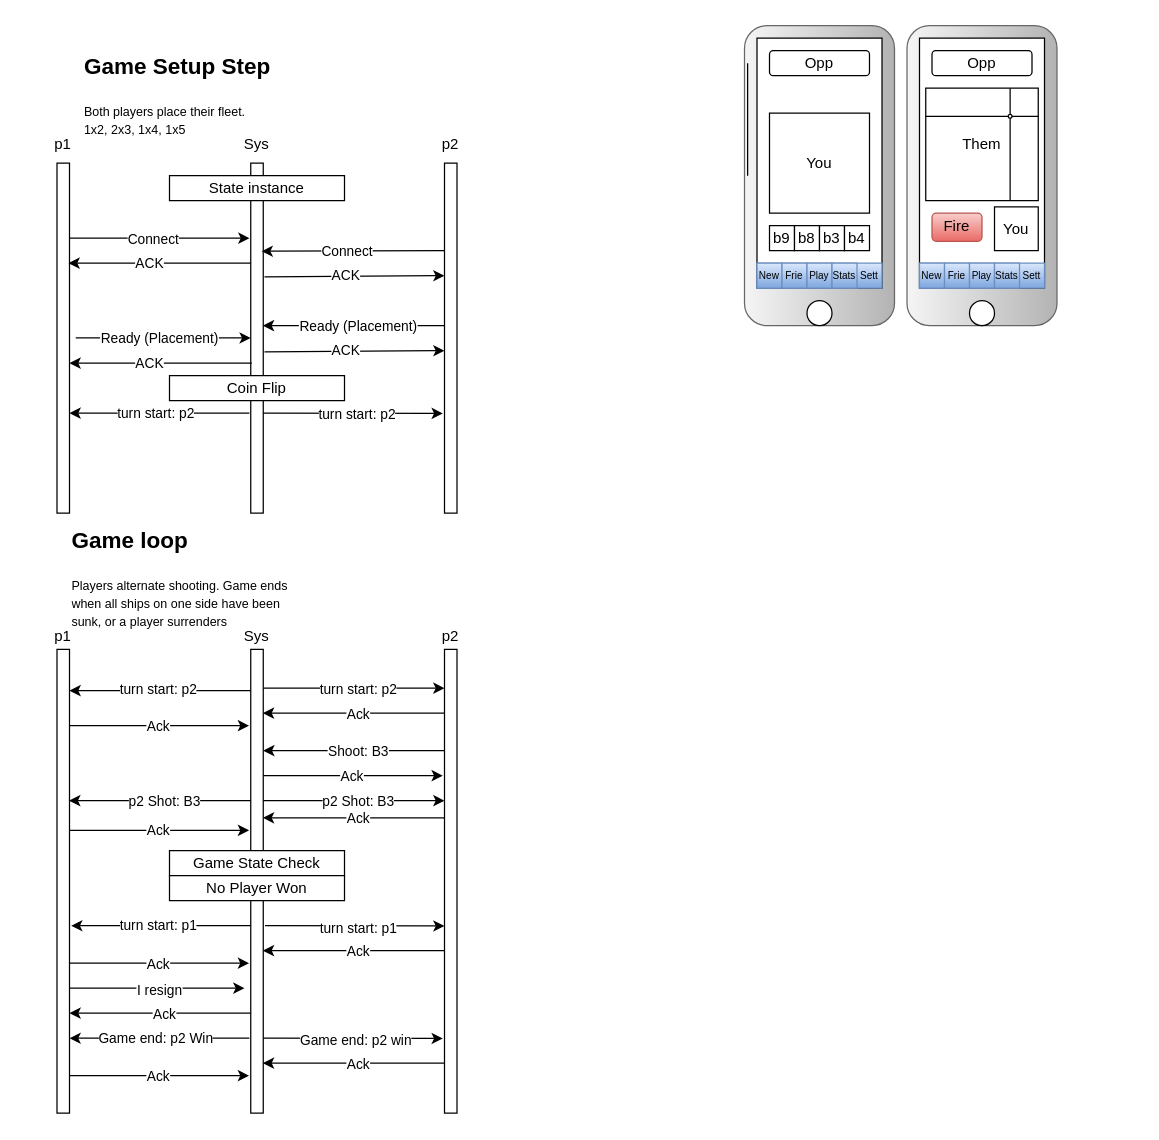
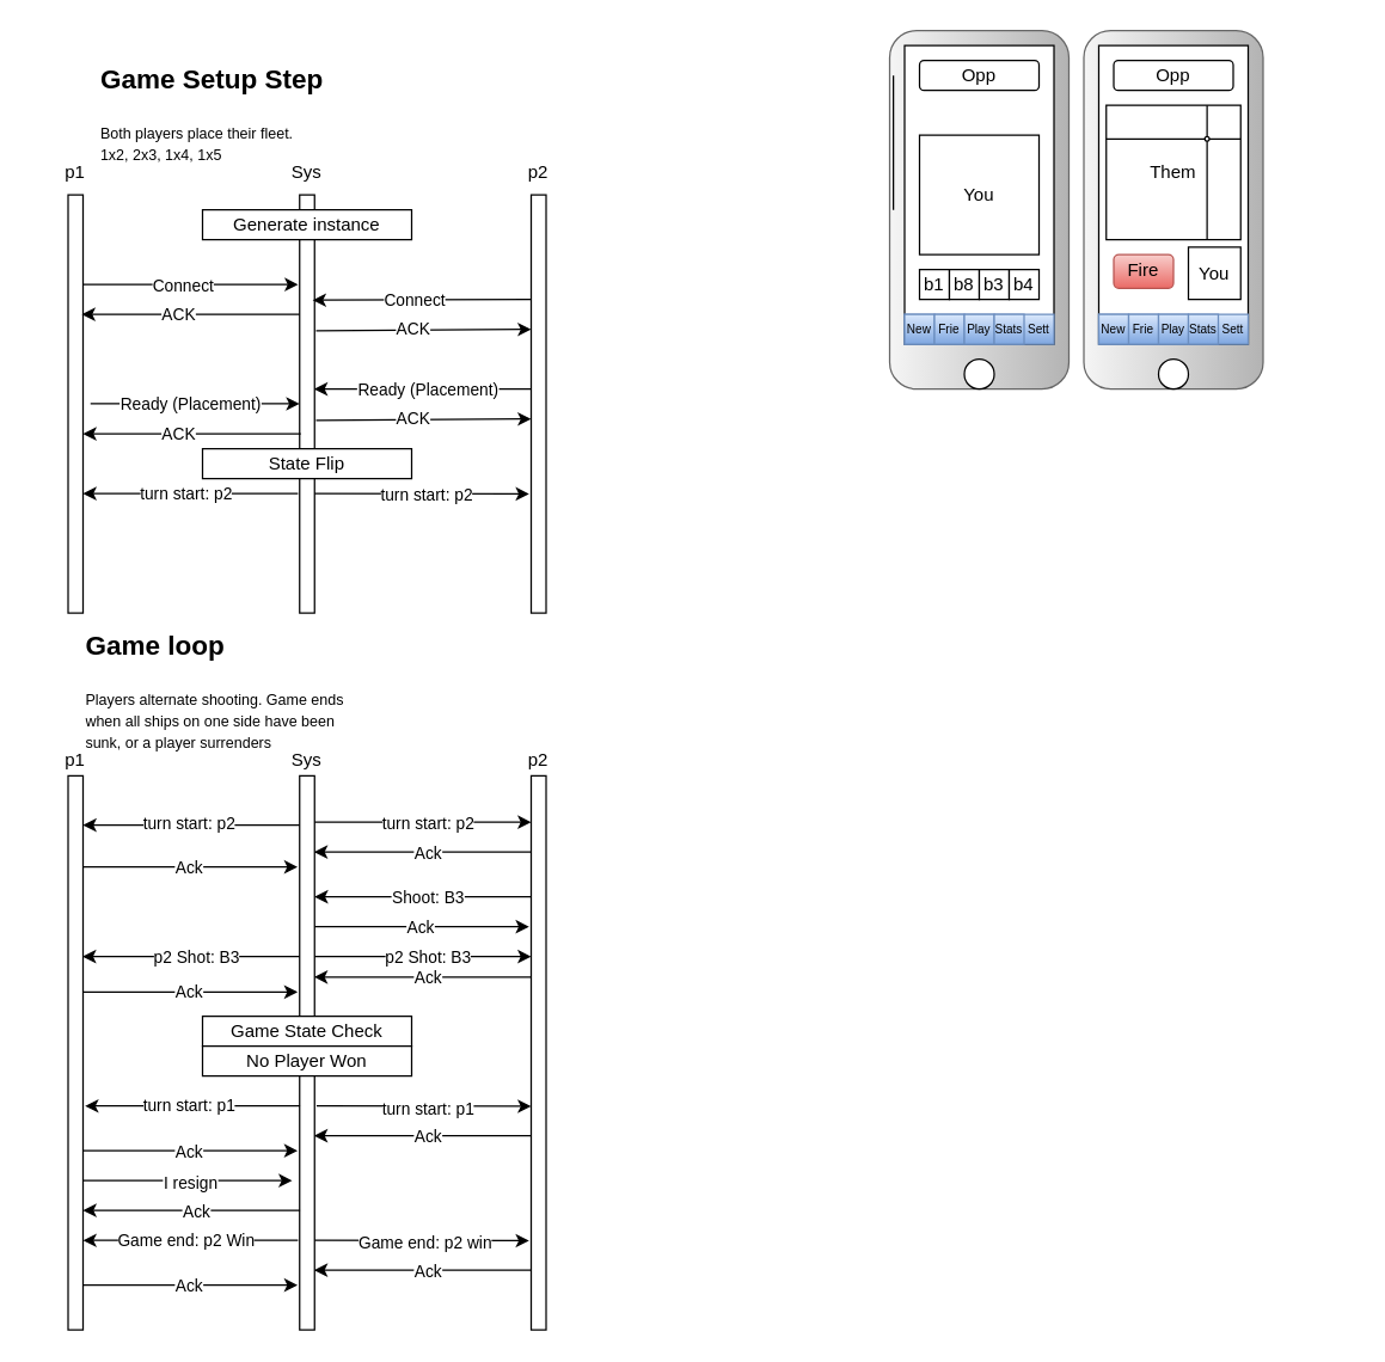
- <mxCell id="68" value="State instance" style="rounded=0;whiteSpace=wrap;html=1;" vertex="1" parent="1"><mxGeometry x="135" y="140" width="140" height="20" as="geometry" /></mxCell>
+ <mxCell id="68" value="Generate instance" style="rounded=0;whiteSpace=wrap;html=1;" vertex="1" parent="1"><mxGeometry x="135" y="140" width="140" height="20" as="geometry" /></mxCell>
- <mxCell id="18" value="b9" style="whiteSpace=wrap;html=1;aspect=fixed;movable=0;resizable=0;rotatable=0;deletable=0;editable=0;locked=1;connectable=0;" parent="2" vertex="1"><mxGeometry x="20" y="160" width="20" height="20" as="geometry" /></mxCell>
+ <mxCell id="18" value="b1" style="whiteSpace=wrap;html=1;aspect=fixed;movable=0;resizable=0;rotatable=0;deletable=0;editable=0;locked=1;connectable=0;" parent="2" vertex="1"><mxGeometry x="20" y="160" width="20" height="20" as="geometry" /></mxCell>
- <mxCell id="63" value="Coin Flip" style="rounded=0;whiteSpace=wrap;html=1;" vertex="1" parent="1"><mxGeometry x="135" y="300" width="140" height="20" as="geometry" /></mxCell>
+ <mxCell id="63" value="State Flip" style="rounded=0;whiteSpace=wrap;html=1;" vertex="1" parent="1"><mxGeometry x="135" y="300" width="140" height="20" as="geometry" /></mxCell>
